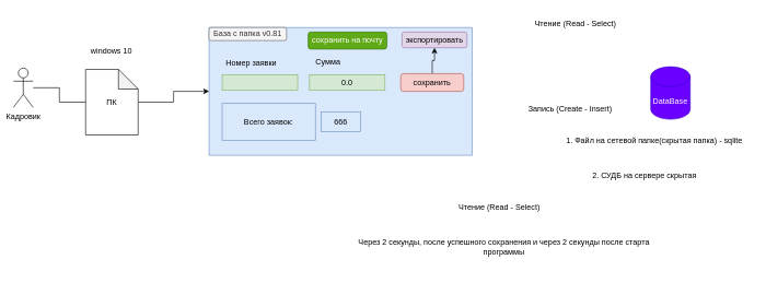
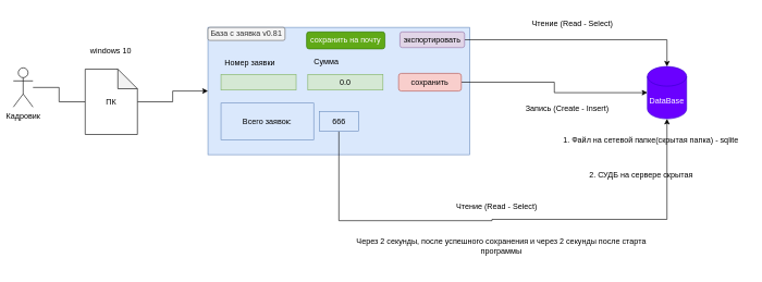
- <mxCell id="3" value="База с папка v0.81" style="rounded=1;whiteSpace=wrap;html=1;fillColor=#f5f5f5;fontColor=#333333;strokeColor=#666666;" parent="1" vertex="1"><mxGeometry x="318" y="41" width="118" height="20" as="geometry" /></mxCell>
+ <mxCell id="3" value="База с заявка v0.81" style="rounded=1;whiteSpace=wrap;html=1;fillColor=#f5f5f5;fontColor=#333333;strokeColor=#666666;" parent="1" vertex="1"><mxGeometry x="318" y="41" width="118" height="20" as="geometry" /></mxCell>
+ <mxCell id="10" style="edgeStyle=orthogonalEdgeStyle;rounded=0;orthogonalLoop=1;jettySize=auto;html=1;" edge="1" parent="1" source="11" target="20"><mxGeometry relative="1" as="geometry" /></mxCell>
- <mxCell id="8" style="edgeStyle=orthogonalEdgeStyle;rounded=0;orthogonalLoop=1;jettySize=auto;html=1;" edge="1" parent="1" source="9" target="11"><mxGeometry relative="1" as="geometry" /></mxCell>
+ <mxCell id="8" style="edgeStyle=orthogonalEdgeStyle;rounded=0;orthogonalLoop=1;jettySize=auto;html=1;" edge="1" parent="1" source="9" target="20"><mxGeometry relative="1" as="geometry" /></mxCell>
+ <mxCell id="12" style="edgeStyle=orthogonalEdgeStyle;rounded=0;orthogonalLoop=1;jettySize=auto;html=1;entryX=0.5;entryY=1;entryDx=0;entryDy=0;entryPerimeter=0;" edge="1" parent="1" source="13" target="20"><mxGeometry relative="1" as="geometry"><Array as="points"><mxPoint x="518" y="337" /><mxPoint x="753" y="337" /><mxPoint x="753" y="335" /><mxPoint x="1021" y="335" /></Array></mxGeometry></mxCell>
